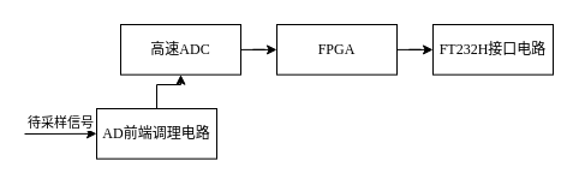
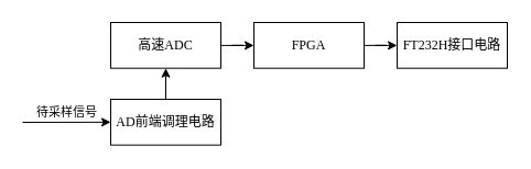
- <mxCell id="3" value="&lt;font face=&quot;Times New Roman&quot;&gt;AD&lt;/font&gt;&lt;font face=&quot;宋体&quot;&gt;前端调理电路&lt;/font&gt;" style="rounded=0;whiteSpace=wrap;html=1;" vertex="1" parent="1"><mxGeometry x="80" y="90" width="100" height="41.68" as="geometry" /></mxCell>
+ <mxCell id="3" value="&lt;font face=&quot;Times New Roman&quot;&gt;AD&lt;/font&gt;&lt;font face=&quot;宋体&quot;&gt;前端调理电路&lt;/font&gt;" style="rounded=0;whiteSpace=wrap;html=1;" vertex="1" parent="1"><mxGeometry x="100" y="90" width="100" height="41.68" as="geometry" /></mxCell>
